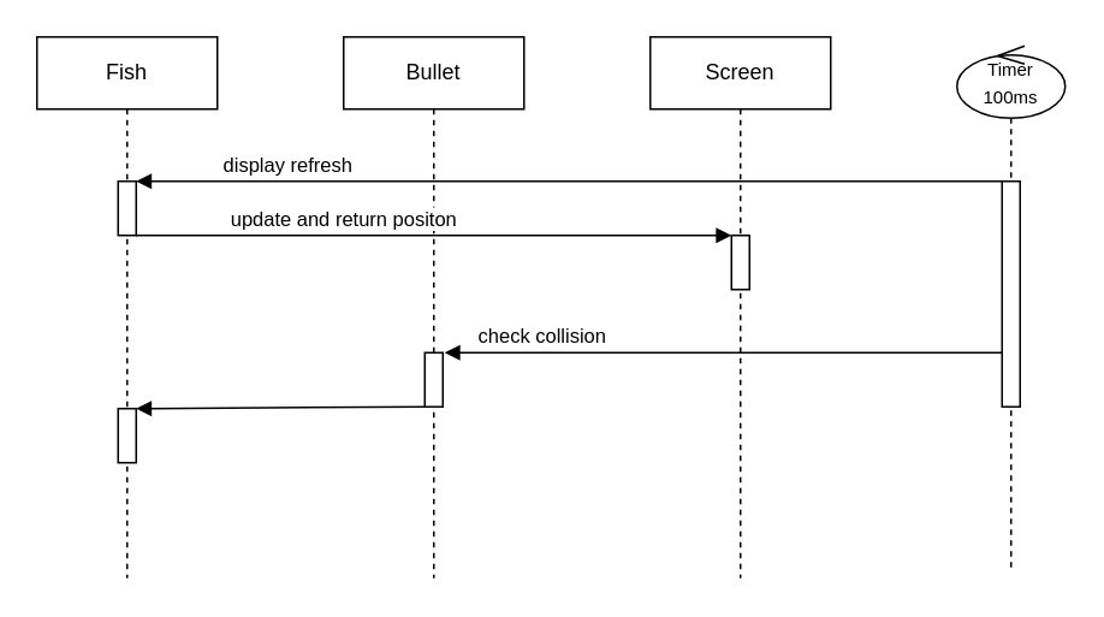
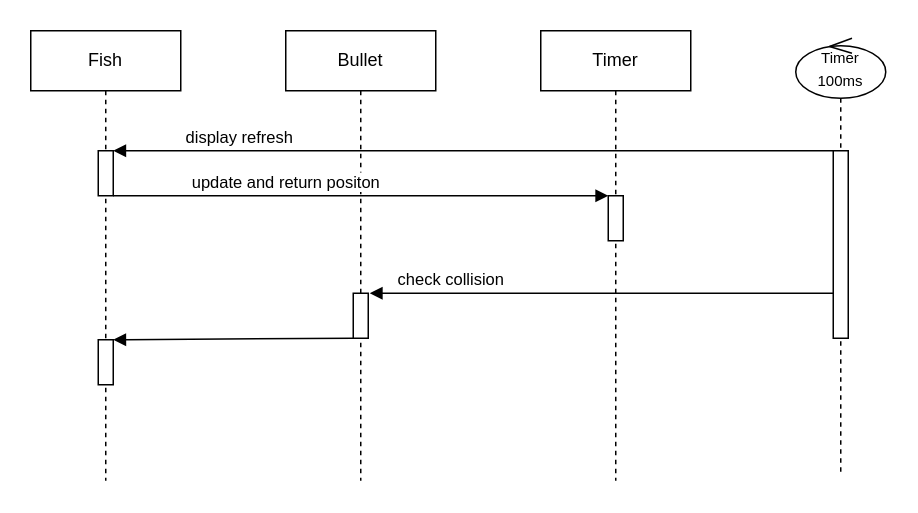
- <mxCell id="2" value="Screen&lt;br&gt;" style="shape=umlLifeline;perimeter=lifelinePerimeter;whiteSpace=wrap;html=1;container=0;dropTarget=0;collapsible=0;recursiveResize=0;outlineConnect=0;portConstraint=eastwest;newEdgeStyle={&quot;edgeStyle&quot;:&quot;elbowEdgeStyle&quot;,&quot;elbow&quot;:&quot;vertical&quot;,&quot;curved&quot;:0,&quot;rounded&quot;:0};" parent="1" vertex="1"><mxGeometry x="360" y="20" width="100" height="300" as="geometry" /></mxCell>
+ <mxCell id="2" value="Timer&lt;br&gt;" style="shape=umlLifeline;perimeter=lifelinePerimeter;whiteSpace=wrap;html=1;container=0;dropTarget=0;collapsible=0;recursiveResize=0;outlineConnect=0;portConstraint=eastwest;newEdgeStyle={&quot;edgeStyle&quot;:&quot;elbowEdgeStyle&quot;,&quot;elbow&quot;:&quot;vertical&quot;,&quot;curved&quot;:0,&quot;rounded&quot;:0};" parent="1" vertex="1"><mxGeometry x="360" y="20" width="100" height="300" as="geometry" /></mxCell>
